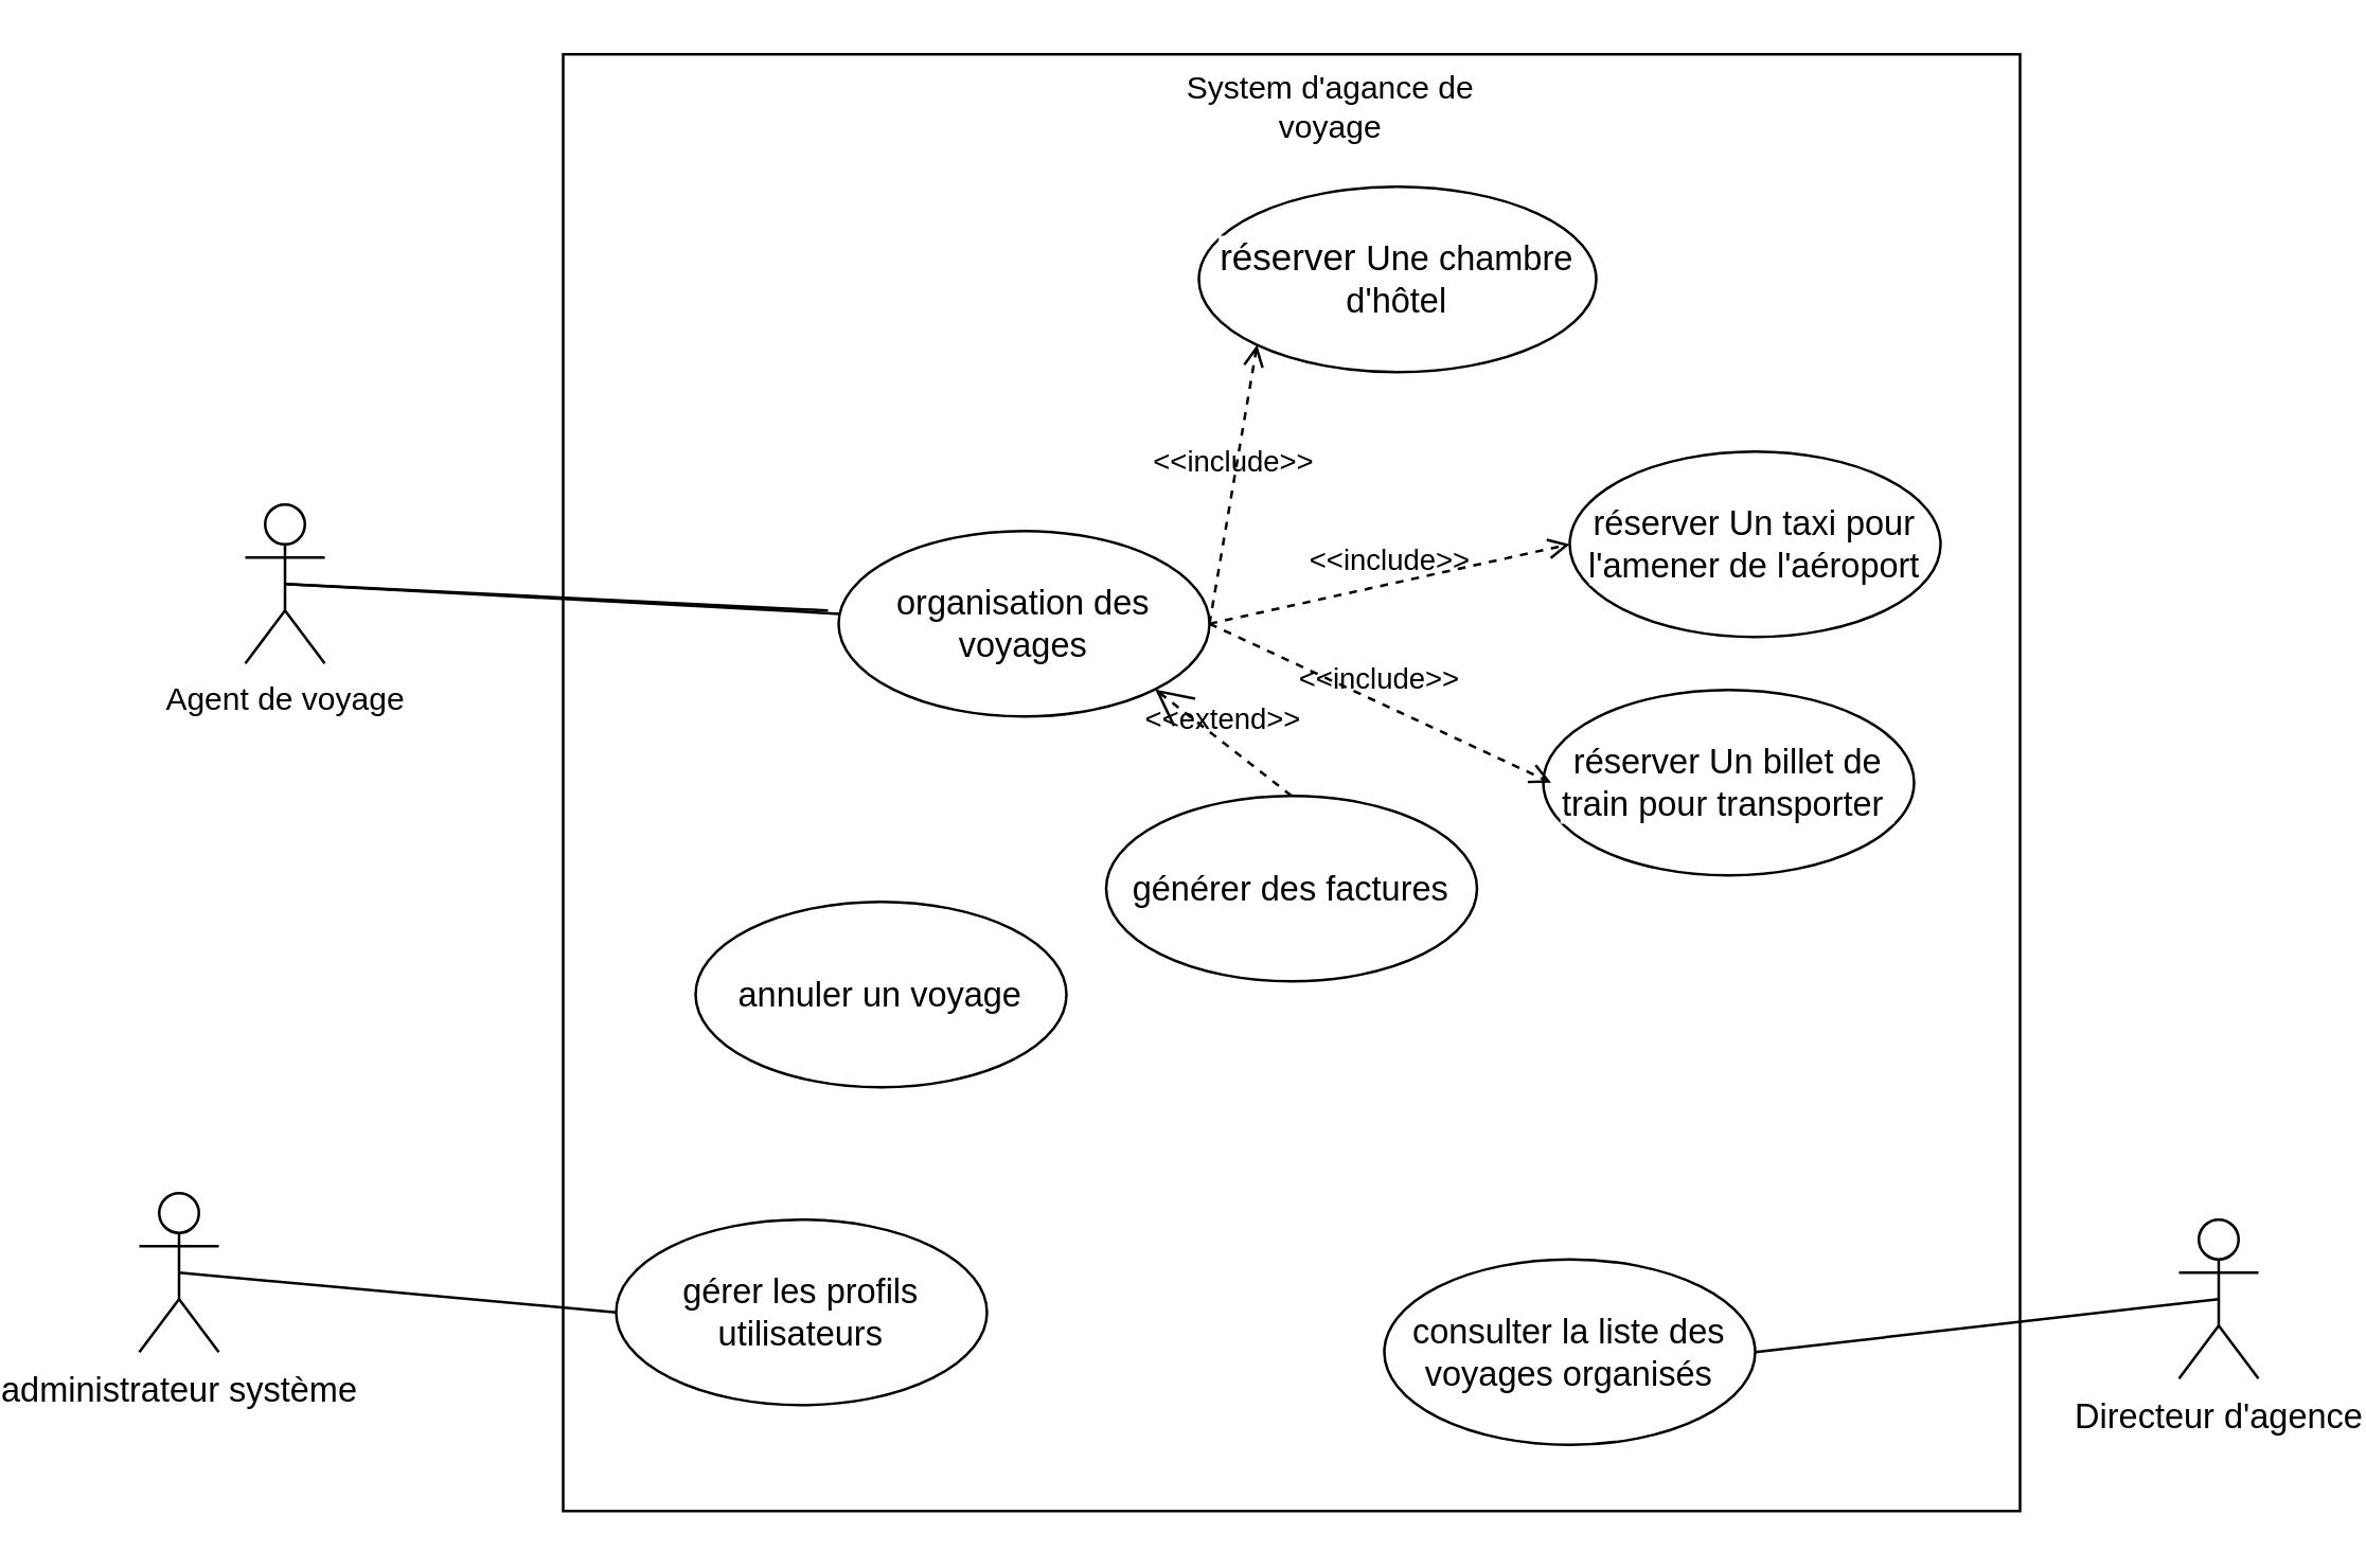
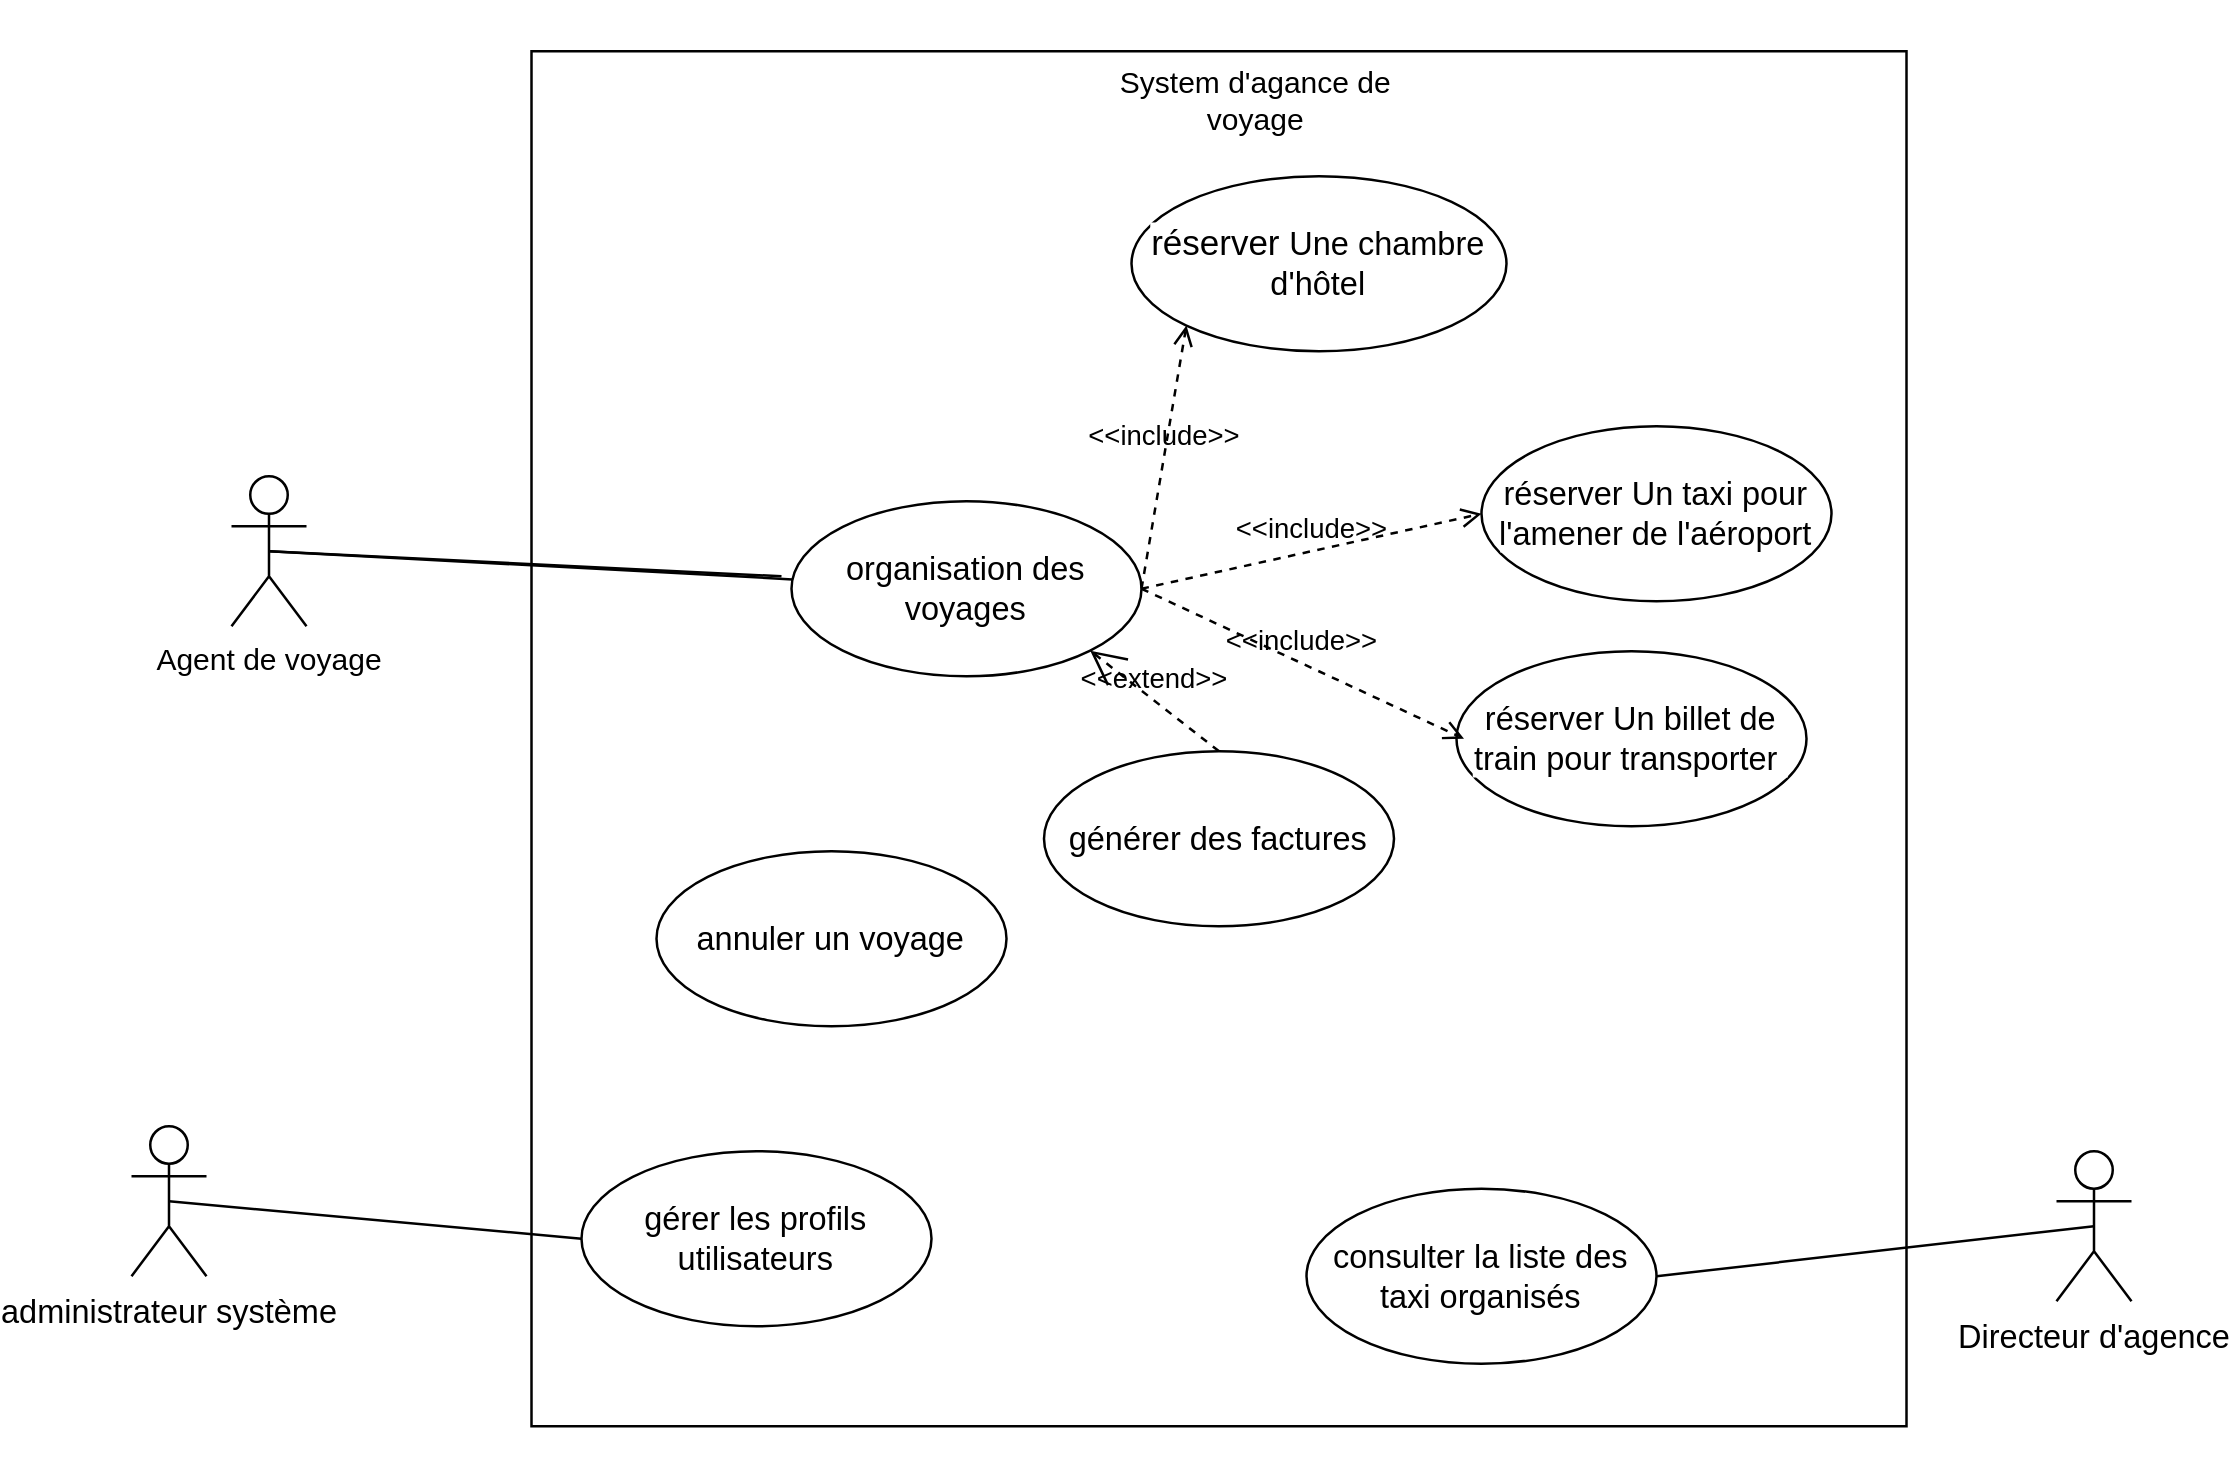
- <mxCell id="22" value="&lt;span style=&quot;font-family: &amp;#34;nunito sans&amp;#34; , sans-serif ; font-size: 13px ; text-align: left ; background-color: rgb(255 , 255 , 255)&quot;&gt;consulter la liste des voyages organisés&lt;/span&gt;" style="ellipse;whiteSpace=wrap;html=1;" vertex="1" parent="1"><mxGeometry x="490" y="475" width="140" height="70" as="geometry" /></mxCell>
+ <mxCell id="22" value="&lt;span style=&quot;font-family: &amp;#34;nunito sans&amp;#34; , sans-serif ; font-size: 13px ; text-align: left ; background-color: rgb(255 , 255 , 255)&quot;&gt;consulter la liste des taxi organisés&lt;/span&gt;" style="ellipse;whiteSpace=wrap;html=1;" vertex="1" parent="1"><mxGeometry x="490" y="475" width="140" height="70" as="geometry" /></mxCell>
